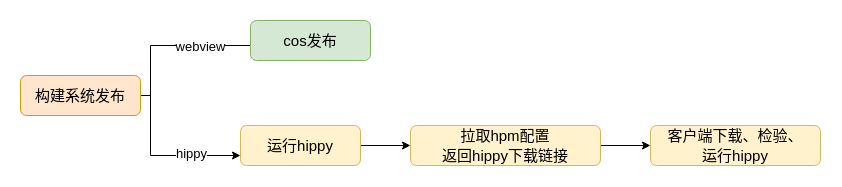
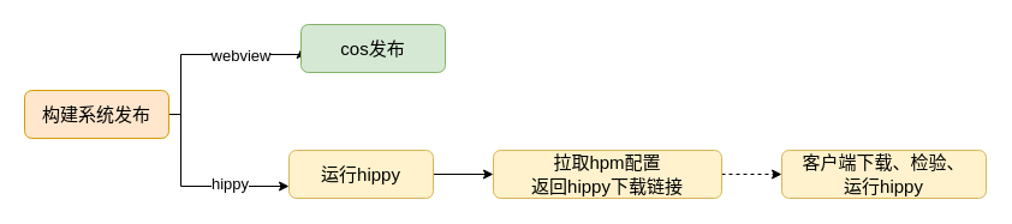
- <mxCell id="2" style="edgeStyle=orthogonalEdgeStyle;rounded=0;orthogonalLoop=1;jettySize=auto;html=1;entryX=0;entryY=0.5;entryDx=0;entryDy=0;endArrow=none;" edge="1" parent="1" source="6" target="7"><mxGeometry relative="1" as="geometry"><Array as="points"><mxPoint x="150" y="95" /><mxPoint x="150" y="45" /></Array></mxGeometry></mxCell>
+ <mxCell id="2" style="edgeStyle=orthogonalEdgeStyle;rounded=0;orthogonalLoop=1;jettySize=auto;html=1;entryX=0;entryY=0.5;entryDx=0;entryDy=0;" edge="1" parent="1" source="6" target="7"><mxGeometry relative="1" as="geometry"><Array as="points"><mxPoint x="150" y="95" /><mxPoint x="150" y="45" /></Array></mxGeometry></mxCell>
- <mxCell id="10" style="edgeStyle=orthogonalEdgeStyle;rounded=0;orthogonalLoop=1;jettySize=auto;html=1;entryX=0;entryY=0.5;entryDx=0;entryDy=0;" edge="1" parent="1" source="11" target="12"><mxGeometry relative="1" as="geometry" /></mxCell>
+ <mxCell id="10" style="edgeStyle=orthogonalEdgeStyle;rounded=0;orthogonalLoop=1;jettySize=auto;html=1;entryX=0;entryY=0.5;entryDx=0;entryDy=0;dashed=1;" edge="1" parent="1" source="11" target="12"><mxGeometry relative="1" as="geometry" /></mxCell>
